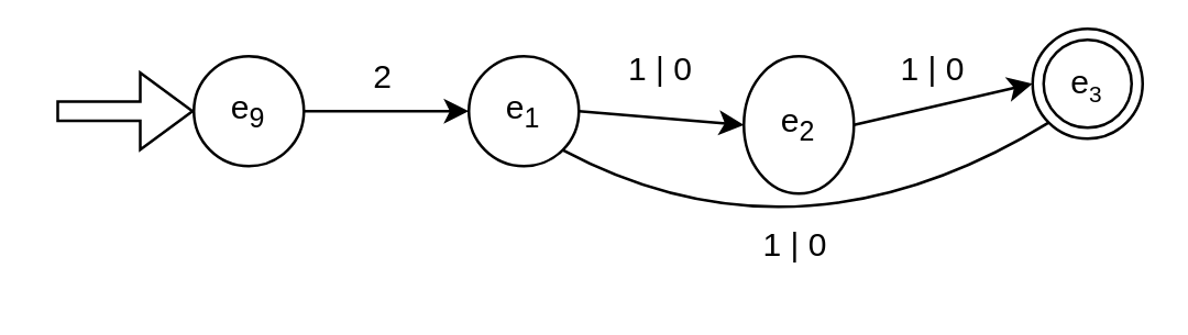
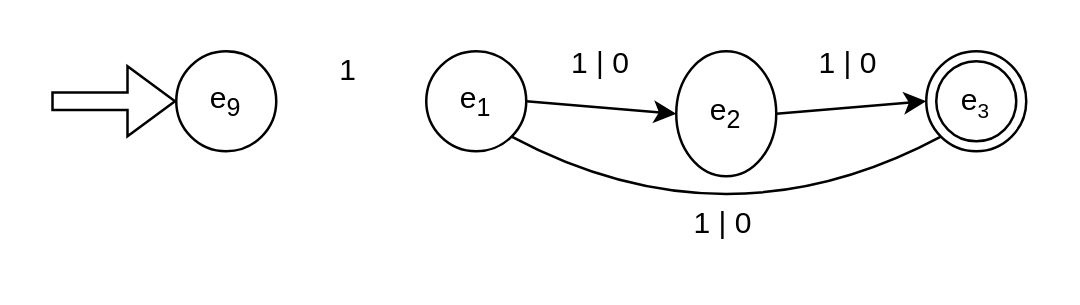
- <mxCell id="7" value="2" style="text;html=1;align=center;verticalAlign=middle;whiteSpace=wrap;rounded=0;" vertex="1" parent="1"><mxGeometry x="134" y="23" width="10" height="10" as="geometry" /></mxCell>
+ <mxCell id="7" value="1" style="text;html=1;align=center;verticalAlign=middle;whiteSpace=wrap;rounded=0;" vertex="1" parent="1"><mxGeometry x="134" y="23" width="10" height="10" as="geometry" /></mxCell>
- <mxCell id="2" value="e&lt;span style=&quot;font-size: 10px;&quot;&gt;&lt;sub&gt;3&lt;/sub&gt;&lt;/span&gt;" style="ellipse;shape=doubleEllipse;html=1;dashed=0;whiteSpace=wrap;aspect=fixed;fillColor=none;" vertex="1" parent="1"><mxGeometry x="375" y="10" width="40" height="40" as="geometry" /></mxCell>
+ <mxCell id="2" value="e&lt;span style=&quot;font-size: 10px;&quot;&gt;&lt;sub&gt;3&lt;/sub&gt;&lt;/span&gt;" style="ellipse;shape=doubleEllipse;html=1;dashed=0;whiteSpace=wrap;aspect=fixed;fillColor=none;" vertex="1" parent="1"><mxGeometry x="370" y="20" width="40" height="40" as="geometry" /></mxCell>
- <mxCell id="6" value="" style="endArrow=classic;html=1;rounded=0;exitX=1;exitY=0.5;exitDx=0;exitDy=0;entryX=0;entryY=0.5;entryDx=0;entryDy=0;" edge="1" parent="1" source="3" target="5"><mxGeometry width="50" height="50" relative="1" as="geometry"><mxPoint x="160" y="50" as="sourcePoint" /><mxPoint x="210" y="0" as="targetPoint" /></mxGeometry></mxCell>
